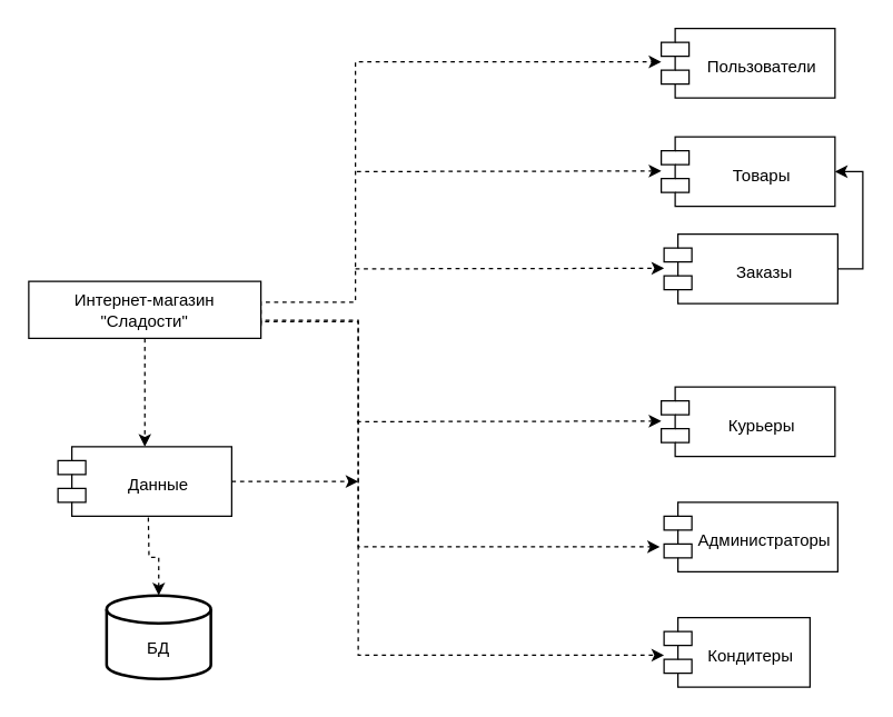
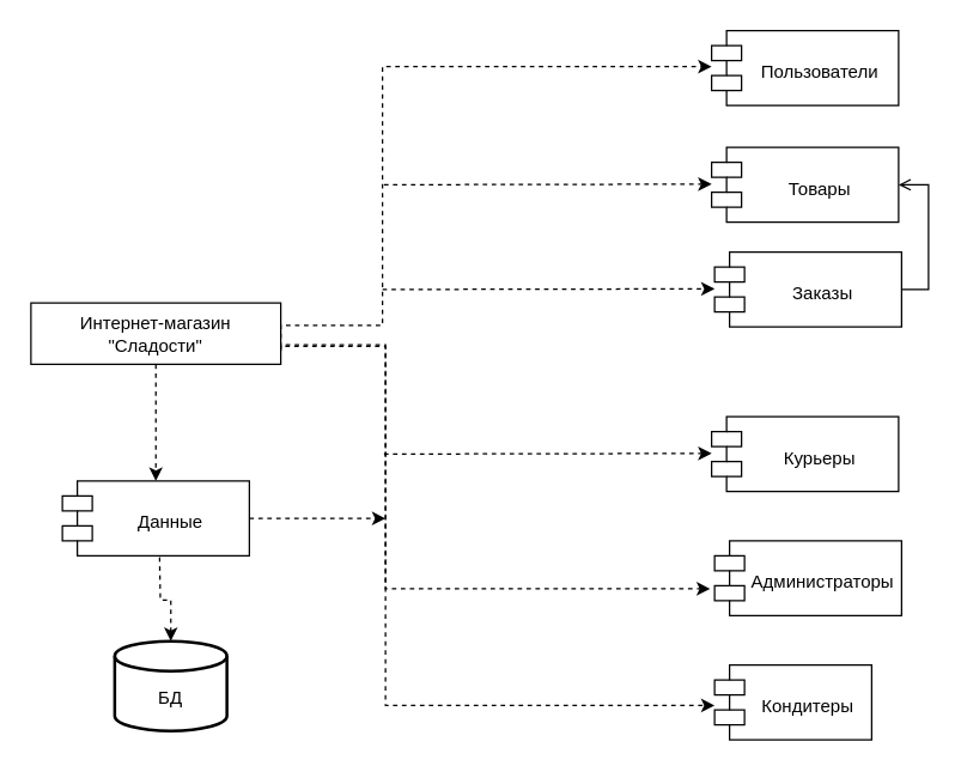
- <mxCell id="6" style="edgeStyle=orthogonalEdgeStyle;rounded=0;orthogonalLoop=1;jettySize=auto;html=1;entryX=1;entryY=0.5;entryDx=0;entryDy=0;" parent="1" source="7" target="8" edge="1"><mxGeometry relative="1" as="geometry"><mxPoint x="693" y="107" as="targetPoint" /><Array as="points"><mxPoint x="620" y="193" /><mxPoint x="620" y="123" /></Array></mxGeometry></mxCell>
+ <mxCell id="6" style="edgeStyle=orthogonalEdgeStyle;rounded=0;orthogonalLoop=1;jettySize=auto;html=1;entryX=1;entryY=0.5;entryDx=0;entryDy=0;endArrow=open;" parent="1" source="7" target="8" edge="1"><mxGeometry relative="1" as="geometry"><mxPoint x="693" y="107" as="targetPoint" /><Array as="points"><mxPoint x="620" y="193" /><mxPoint x="620" y="123" /></Array></mxGeometry></mxCell>
